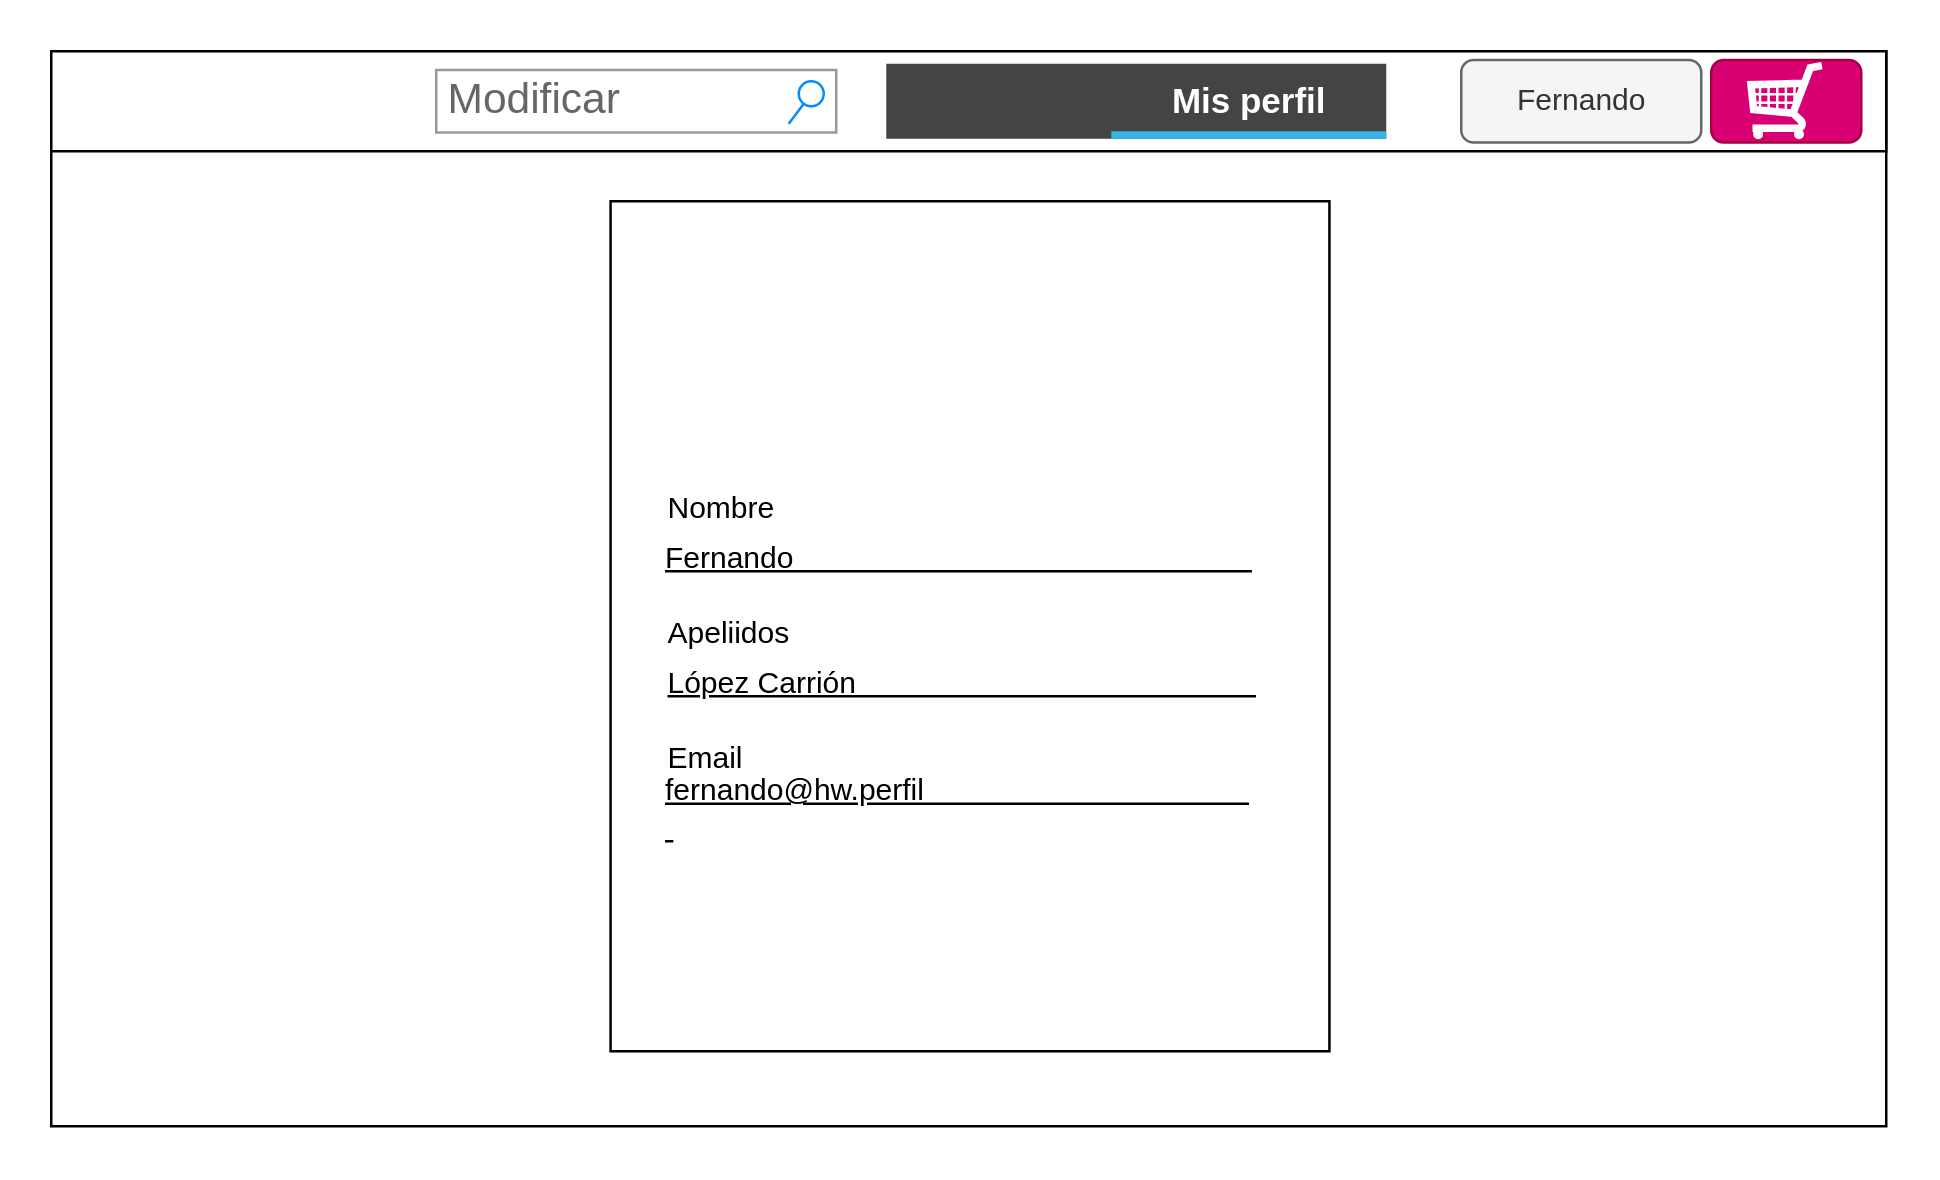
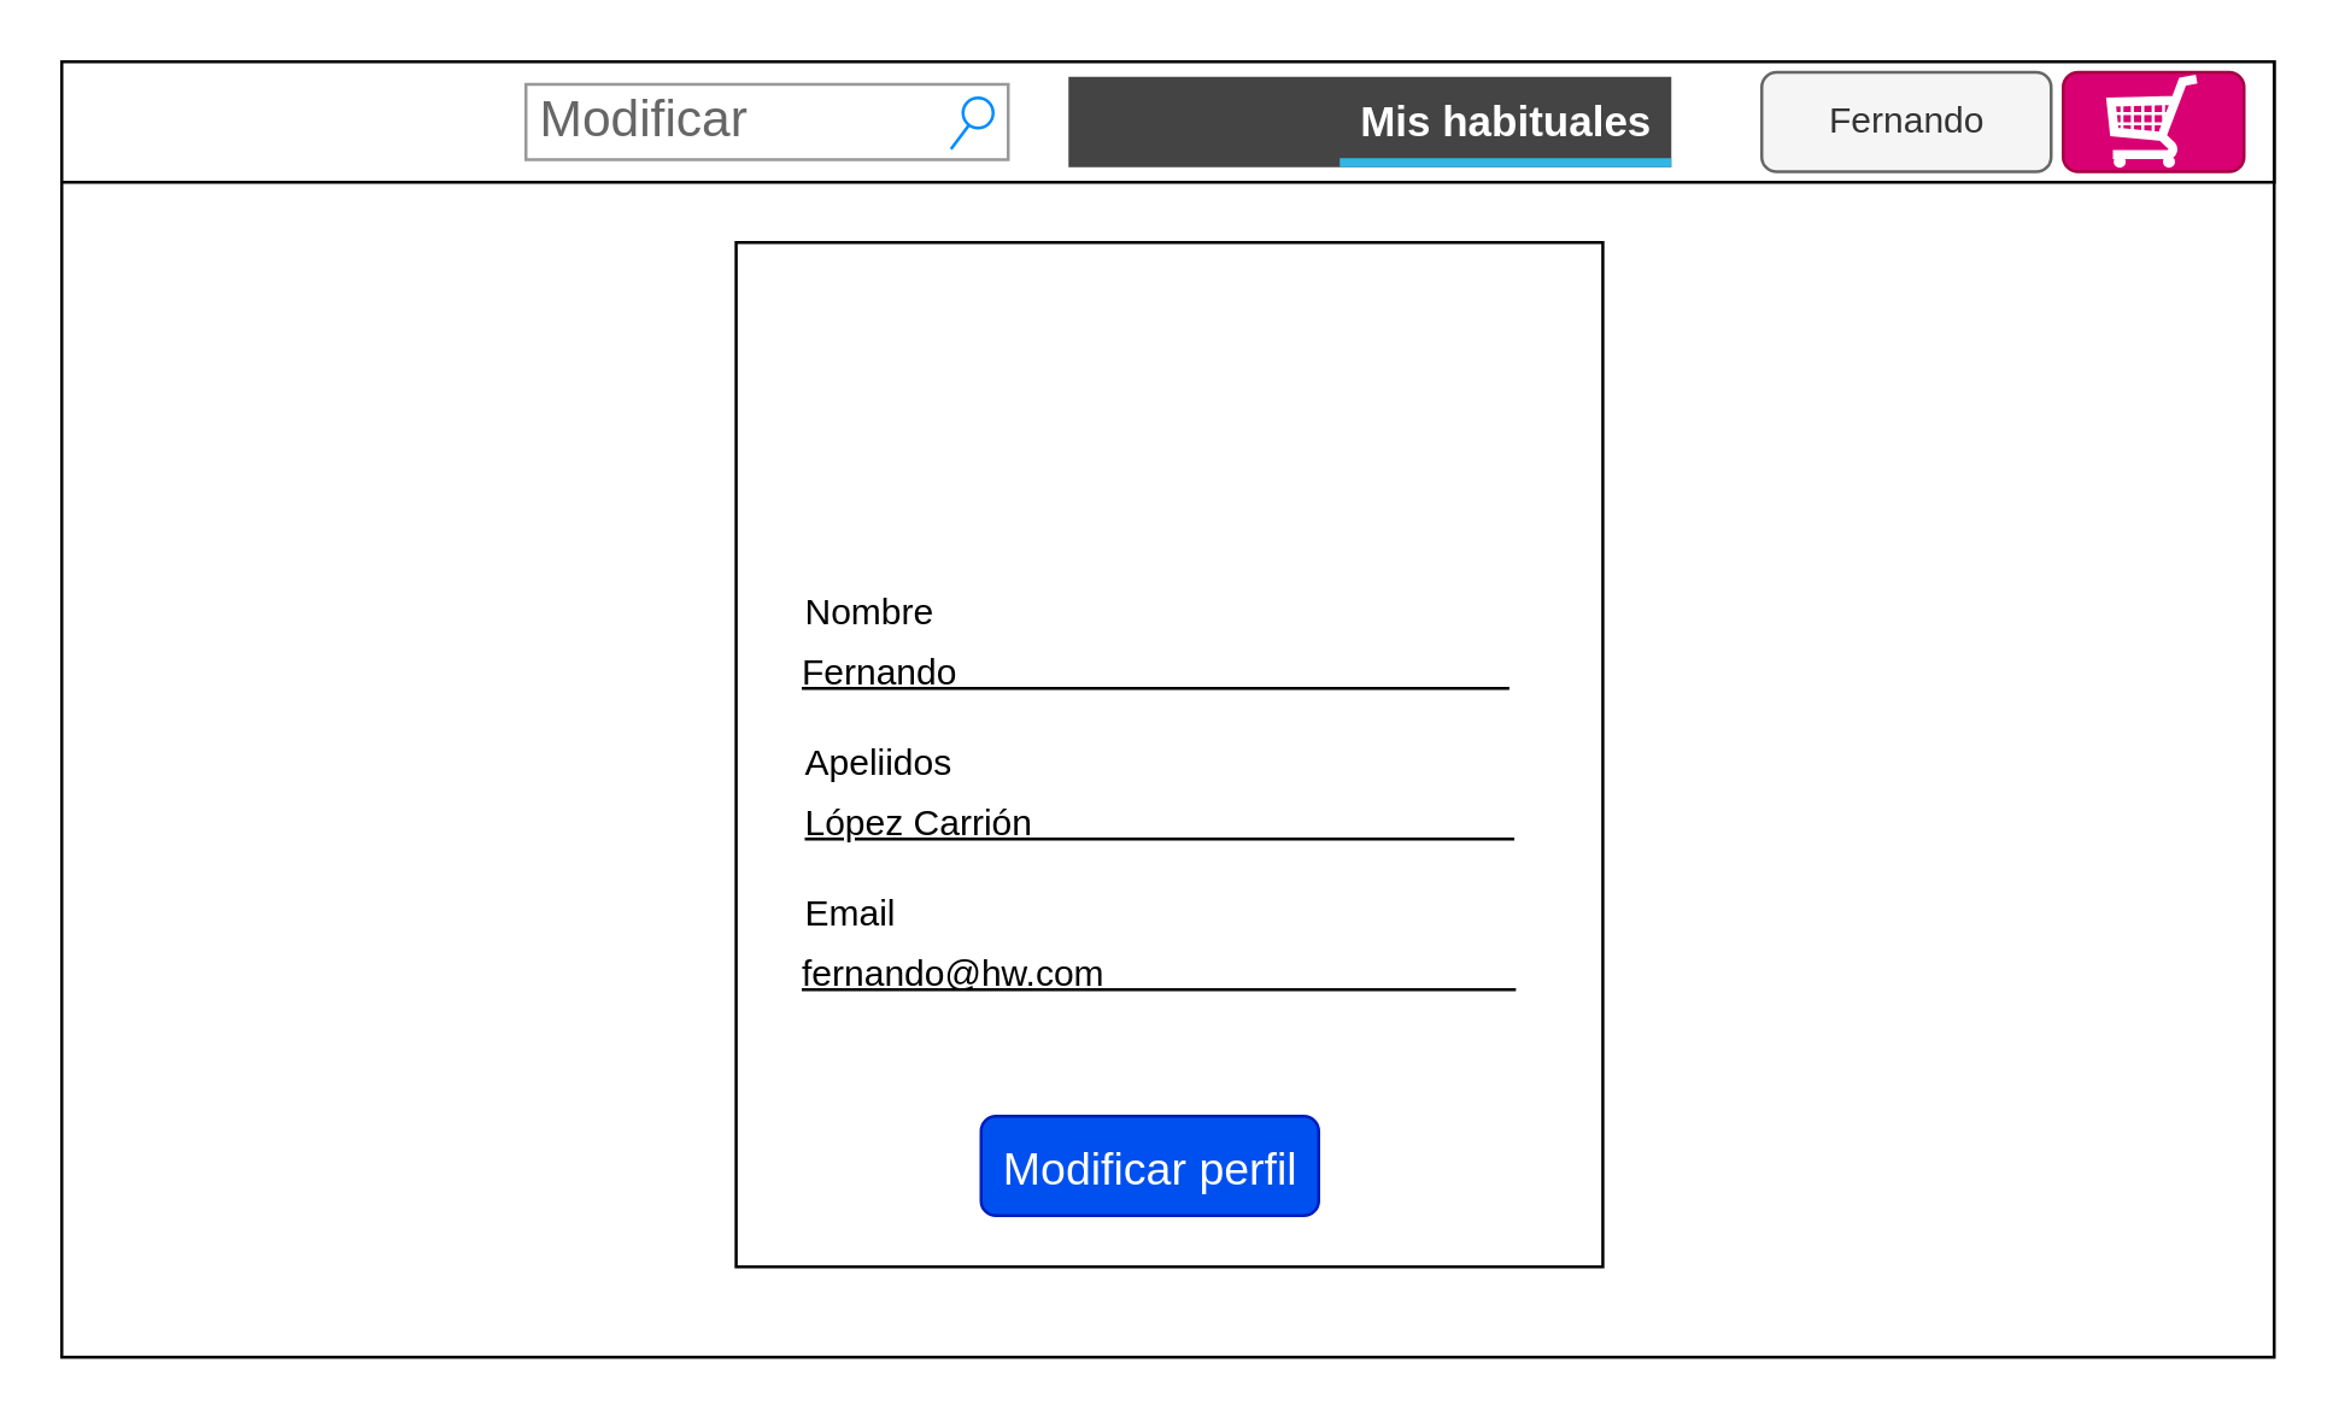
- <mxCell id="6" value="Mis perfil" style="strokeWidth=1;html=1;shadow=0;dashed=0;shape=mxgraph.android.rrect;rSize=0;fontStyle=1;fillColor=none;strokeColor=none;fontColor=#ffffff;fontSize=14;" parent="5" vertex="1"><mxGeometry x="90" width="110" height="30" as="geometry" /></mxCell>
+ <mxCell id="6" value="Mis habituales" style="strokeWidth=1;html=1;shadow=0;dashed=0;shape=mxgraph.android.rrect;rSize=0;fontStyle=1;fillColor=none;strokeColor=none;fontColor=#ffffff;fontSize=14;" parent="5" vertex="1"><mxGeometry x="90" width="110" height="30" as="geometry" /></mxCell>
- <mxCell id="19" value="fernando@hw.perfil&amp;nbsp; &amp;nbsp; &amp;nbsp; &amp;nbsp; &amp;nbsp; &amp;nbsp; &amp;nbsp; &amp;nbsp; &amp;nbsp; &amp;nbsp; &amp;nbsp; &amp;nbsp; &amp;nbsp; &amp;nbsp; &amp;nbsp; &amp;nbsp; &amp;nbsp; &amp;nbsp; &amp;nbsp; &amp;nbsp; &amp;nbsp;" style="text;html=1;strokeColor=none;fillColor=none;align=left;verticalAlign=middle;whiteSpace=wrap;rounded=0;fontStyle=4" vertex="1" parent="1"><mxGeometry x="264" y="308" width="240" height="30" as="geometry" /></mxCell>
+ <mxCell id="19" value="fernando@hw.com&amp;nbsp; &amp;nbsp; &amp;nbsp; &amp;nbsp; &amp;nbsp; &amp;nbsp; &amp;nbsp; &amp;nbsp; &amp;nbsp; &amp;nbsp; &amp;nbsp; &amp;nbsp; &amp;nbsp; &amp;nbsp; &amp;nbsp; &amp;nbsp; &amp;nbsp; &amp;nbsp; &amp;nbsp; &amp;nbsp; &amp;nbsp;" style="text;html=1;strokeColor=none;fillColor=none;align=left;verticalAlign=middle;whiteSpace=wrap;rounded=0;fontStyle=4" vertex="1" parent="1"><mxGeometry x="264" y="308" width="240" height="30" as="geometry" /></mxCell>
+ <mxCell id="13" value="Modificar perfil" style="rounded=1;fillColor=#0050ef;strokeColor=#001DBC;html=1;fontColor=#ffffff;align=center;verticalAlign=middle;fontStyle=0;fontSize=15;sketch=0;" parent="1" vertex="1"><mxGeometry x="325" y="370" width="112" height="33" as="geometry" /></mxCell>
